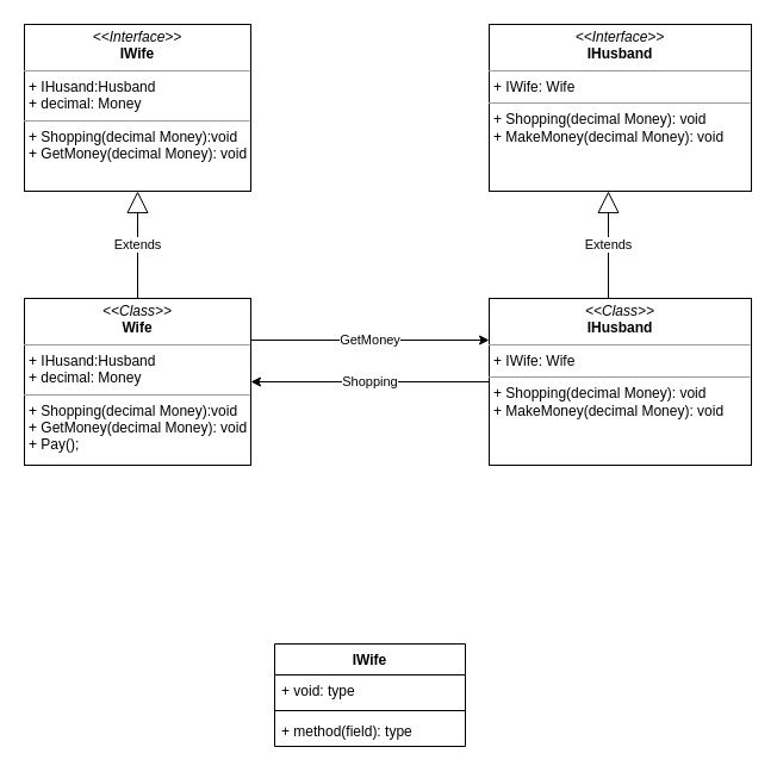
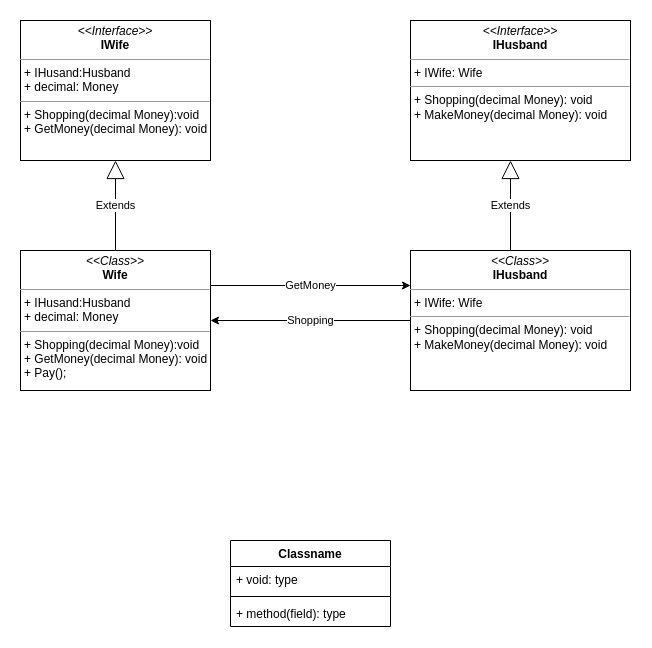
- <mxCell id="2" value="IWife" style="swimlane;fontStyle=1;align=center;verticalAlign=top;childLayout=stackLayout;horizontal=1;startSize=26;horizontalStack=0;resizeParent=1;resizeParentMax=0;resizeLast=0;collapsible=1;marginBottom=0;" vertex="1" parent="1"><mxGeometry x="230" y="540" width="160" height="86" as="geometry" /></mxCell>
+ <mxCell id="2" value="Classname" style="swimlane;fontStyle=1;align=center;verticalAlign=top;childLayout=stackLayout;horizontal=1;startSize=26;horizontalStack=0;resizeParent=1;resizeParentMax=0;resizeLast=0;collapsible=1;marginBottom=0;" vertex="1" parent="1"><mxGeometry x="230" y="540" width="160" height="86" as="geometry" /></mxCell>
